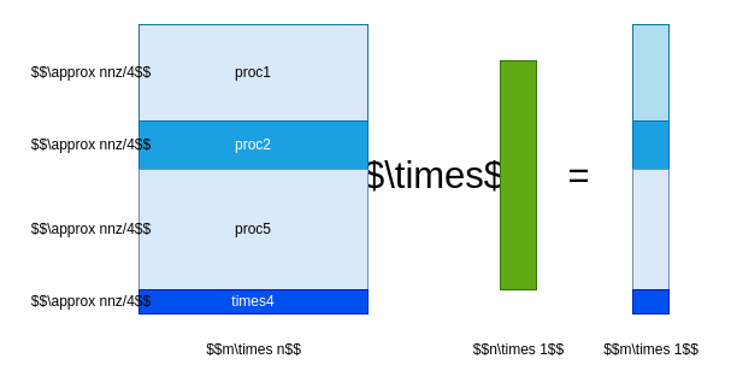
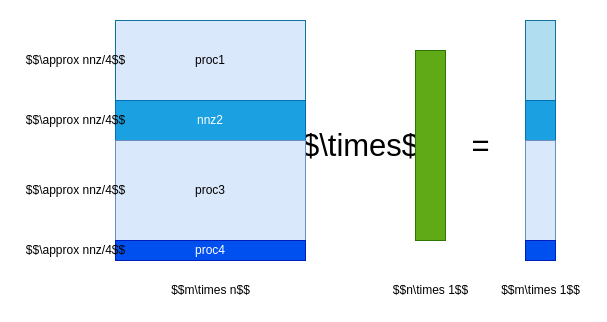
- <mxCell id="5" value="proc2" style="rounded=0;whiteSpace=wrap;html=1;fillColor=#1ba1e2;fontColor=#ffffff;strokeColor=#006EAF;" parent="1" vertex="1"><mxGeometry x="115" y="100" width="190" height="40" as="geometry" /></mxCell>
+ <mxCell id="5" value="nnz2" style="rounded=0;whiteSpace=wrap;html=1;fillColor=#1ba1e2;fontColor=#ffffff;strokeColor=#006EAF;" parent="1" vertex="1"><mxGeometry x="115" y="100" width="190" height="40" as="geometry" /></mxCell>
- <mxCell id="6" value="proc5" style="rounded=0;whiteSpace=wrap;html=1;fillColor=#dae8fc;strokeColor=#6c8ebf;" parent="1" vertex="1"><mxGeometry x="115" y="140" width="190" height="100" as="geometry" /></mxCell>
+ <mxCell id="6" value="proc3" style="rounded=0;whiteSpace=wrap;html=1;fillColor=#dae8fc;strokeColor=#6c8ebf;" parent="1" vertex="1"><mxGeometry x="115" y="140" width="190" height="100" as="geometry" /></mxCell>
- <mxCell id="8" value="times4" style="rounded=0;whiteSpace=wrap;html=1;fillColor=#0050ef;strokeColor=#001DBC;fontColor=#ffffff;" parent="1" vertex="1"><mxGeometry x="115" y="240" width="190" height="20" as="geometry" /></mxCell>
+ <mxCell id="8" value="proc4" style="rounded=0;whiteSpace=wrap;html=1;fillColor=#0050ef;strokeColor=#001DBC;fontColor=#ffffff;" parent="1" vertex="1"><mxGeometry x="115" y="240" width="190" height="20" as="geometry" /></mxCell>
